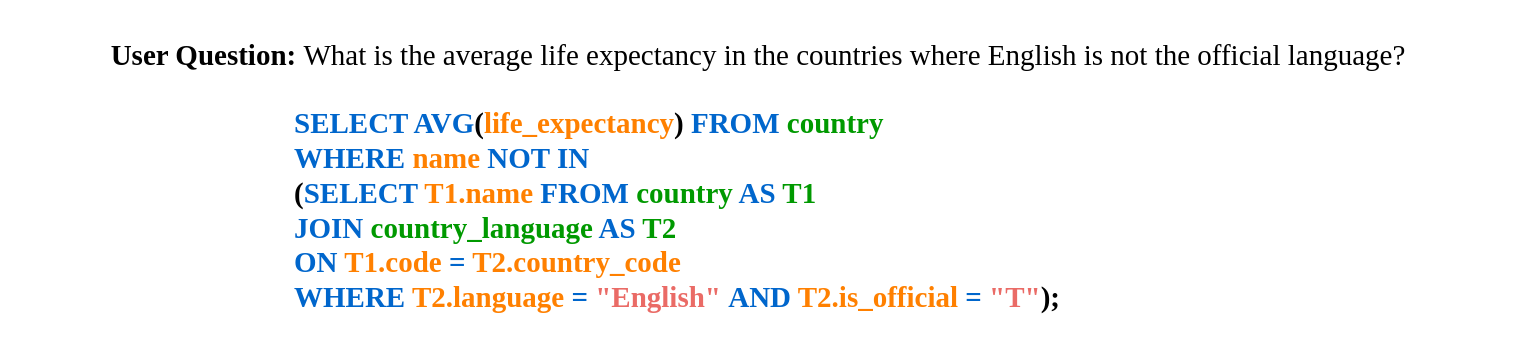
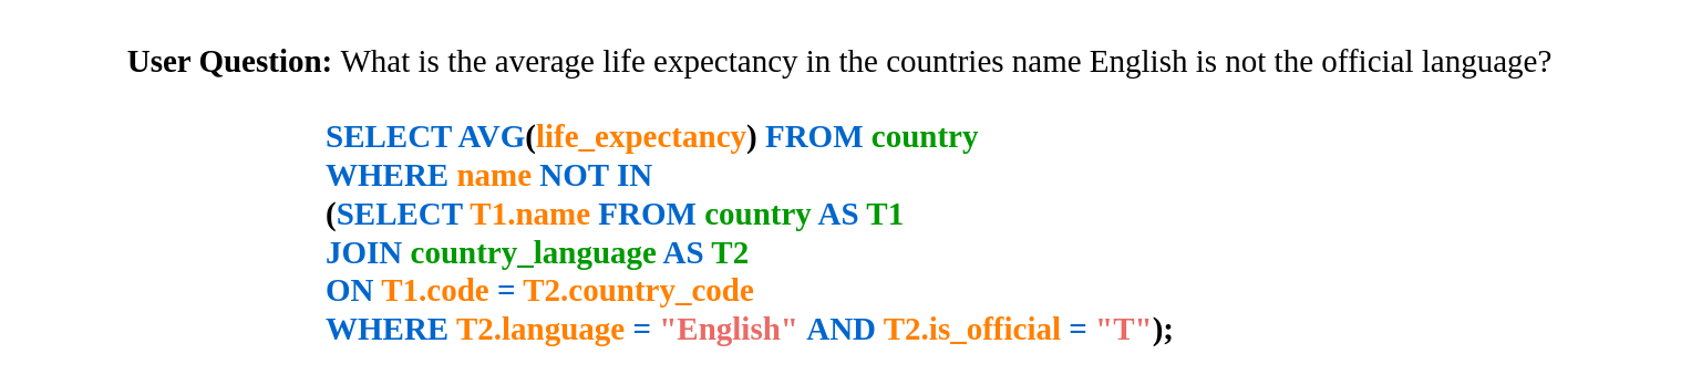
- <mxCell id="2" value="&lt;font style=&quot;font-size: 29px;&quot; face=&quot;Nunito&quot;&gt;&lt;font style=&quot;&quot;&gt;&lt;b&gt;User Question:&lt;/b&gt;&amp;nbsp;&lt;/font&gt;What is the average life expectancy in the countries where English is not the official language?&lt;/font&gt;" style="text;html=1;align=center;verticalAlign=middle;whiteSpace=wrap;rounded=0;" parent="1" vertex="1"><mxGeometry x="20" y="20" width="1476" height="70" as="geometry" /></mxCell>
+ <mxCell id="2" value="&lt;font style=&quot;font-size: 29px;&quot; face=&quot;Nunito&quot;&gt;&lt;font style=&quot;&quot;&gt;&lt;b&gt;User Question:&lt;/b&gt;&amp;nbsp;&lt;/font&gt;What is the average life expectancy in the countries name English is not the official language?&lt;/font&gt;" style="text;html=1;align=center;verticalAlign=middle;whiteSpace=wrap;rounded=0;" parent="1" vertex="1"><mxGeometry x="20" y="20" width="1476" height="70" as="geometry" /></mxCell>
